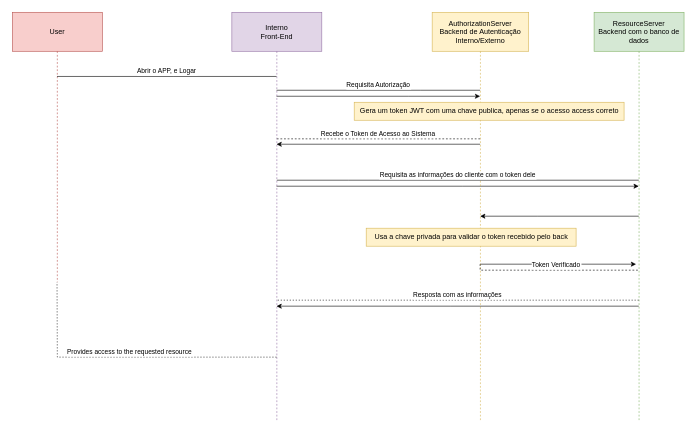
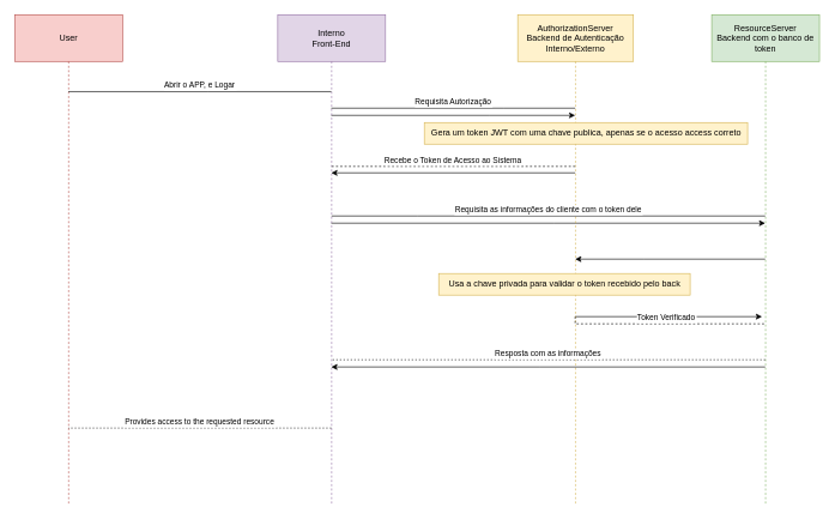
- <mxCell id="11" value="ResourceServer&#10;Backend com o banco de dados" style="shape=umlLifeline;perimeter=lifelinePerimeter;whiteSpace=wrap;container=1;dropTarget=0;collapsible=0;recursiveResize=0;outlineConnect=0;portConstraint=eastwest;newEdgeStyle={&quot;edgeStyle&quot;:&quot;elbowEdgeStyle&quot;,&quot;elbow&quot;:&quot;vertical&quot;,&quot;curved&quot;:0,&quot;rounded&quot;:0};size=65;fillColor=#d5e8d4;strokeColor=#82b366;" parent="1" vertex="1"><mxGeometry x="990" width="150" height="680" as="geometry" y="20" /></mxCell>
+ <mxCell id="11" value="ResourceServer&#10;Backend com o banco de token" style="shape=umlLifeline;perimeter=lifelinePerimeter;whiteSpace=wrap;container=1;dropTarget=0;collapsible=0;recursiveResize=0;outlineConnect=0;portConstraint=eastwest;newEdgeStyle={&quot;edgeStyle&quot;:&quot;elbowEdgeStyle&quot;,&quot;elbow&quot;:&quot;vertical&quot;,&quot;curved&quot;:0,&quot;rounded&quot;:0};size=65;fillColor=#d5e8d4;strokeColor=#82b366;" parent="1" vertex="1"><mxGeometry x="990" width="150" height="680" as="geometry" y="20" /></mxCell>
- <mxCell id="2" value="User" style="shape=umlLifeline;perimeter=lifelinePerimeter;whiteSpace=wrap;container=1;dropTarget=0;collapsible=0;recursiveResize=0;outlineConnect=0;portConstraint=eastwest;newEdgeStyle={&quot;edgeStyle&quot;:&quot;elbowEdgeStyle&quot;,&quot;elbow&quot;:&quot;vertical&quot;,&quot;curved&quot;:0,&quot;rounded&quot;:0};size=65;fillColor=#f8cecc;strokeColor=#b85450;" parent="1" vertex="1"><mxGeometry x="20" y="20" width="150" height="450" as="geometry" /></mxCell>
+ <mxCell id="2" value="User" style="shape=umlLifeline;perimeter=lifelinePerimeter;whiteSpace=wrap;container=1;dropTarget=0;collapsible=0;recursiveResize=0;outlineConnect=0;portConstraint=eastwest;newEdgeStyle={&quot;edgeStyle&quot;:&quot;elbowEdgeStyle&quot;,&quot;elbow&quot;:&quot;vertical&quot;,&quot;curved&quot;:0,&quot;rounded&quot;:0};size=65;fillColor=#f8cecc;strokeColor=#b85450;" parent="1" vertex="1"><mxGeometry width="150" height="680" as="geometry" x="20" y="20" /></mxCell>
